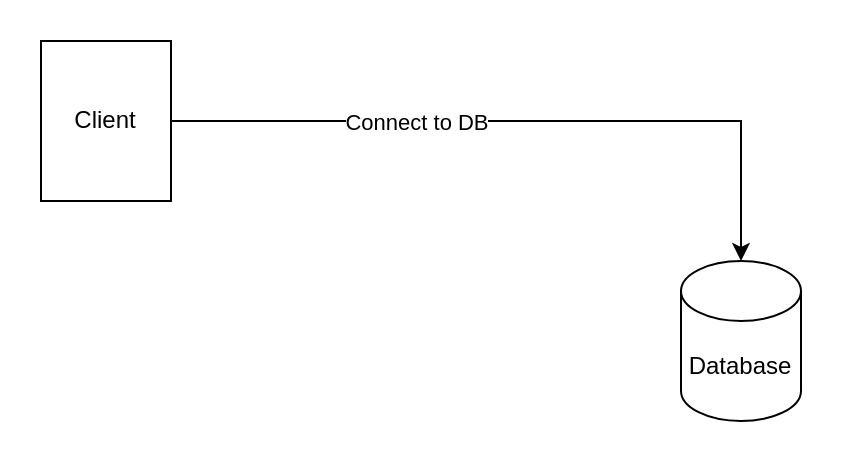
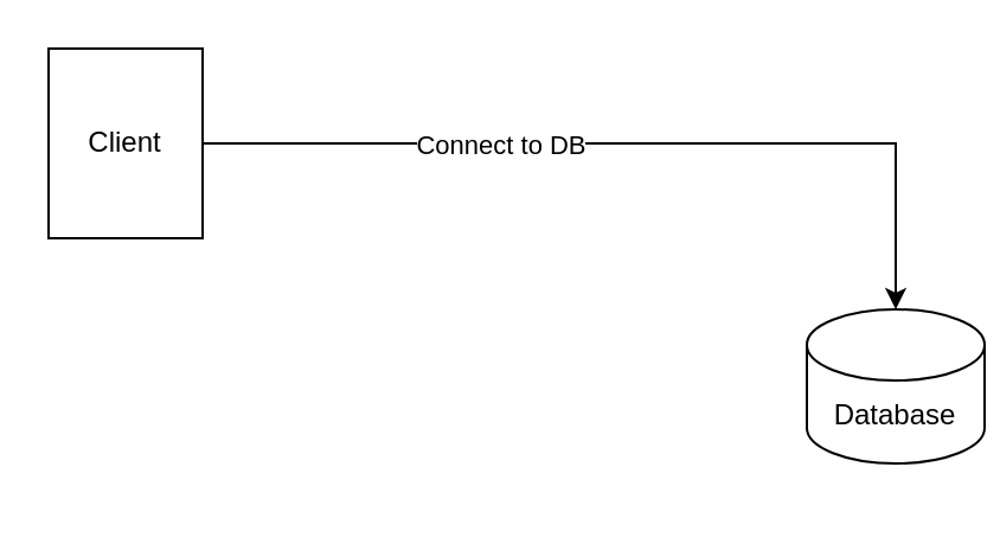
- <mxCell id="5" value="Database" style="shape=cylinder3;whiteSpace=wrap;html=1;boundedLbl=1;backgroundOutline=1;size=15;" vertex="1" parent="1"><mxGeometry x="340" y="130" width="60" height="80" as="geometry" /></mxCell>
+ <mxCell id="5" value="Database" style="shape=cylinder3;whiteSpace=wrap;html=1;boundedLbl=1;backgroundOutline=1;size=15;" vertex="1" parent="1"><mxGeometry x="340" y="130" width="75" height="65" as="geometry" /></mxCell>
